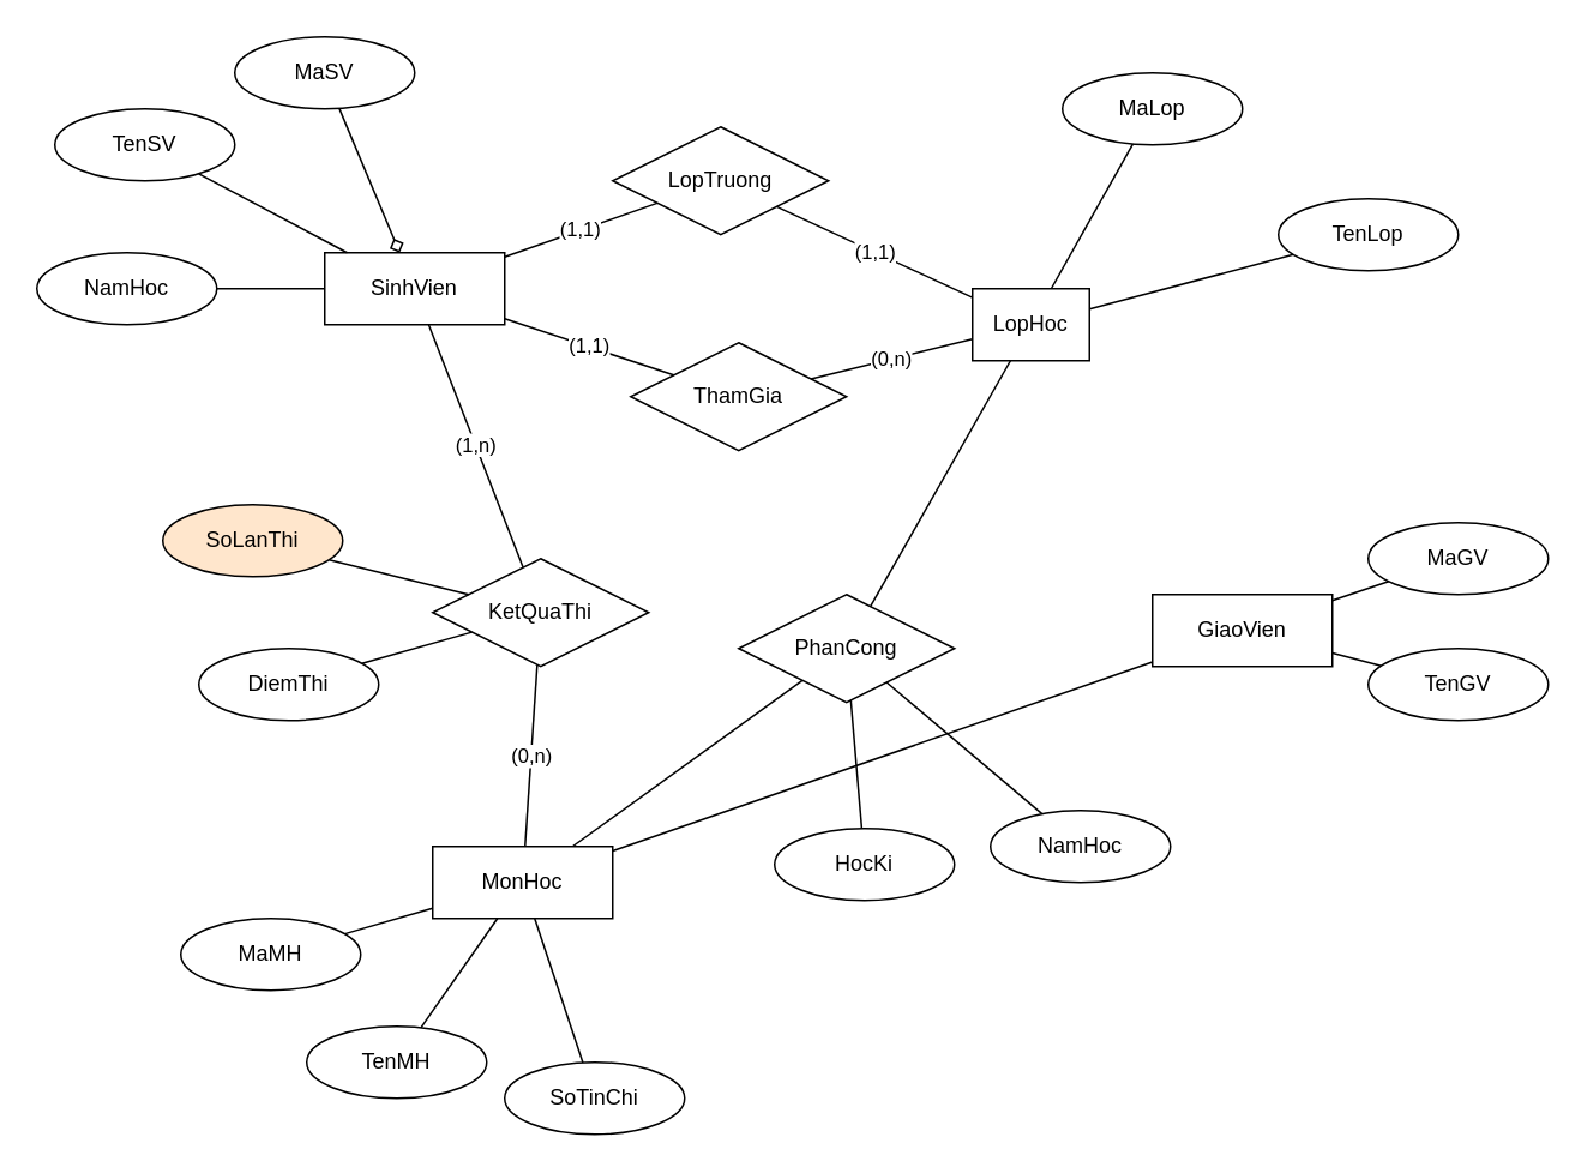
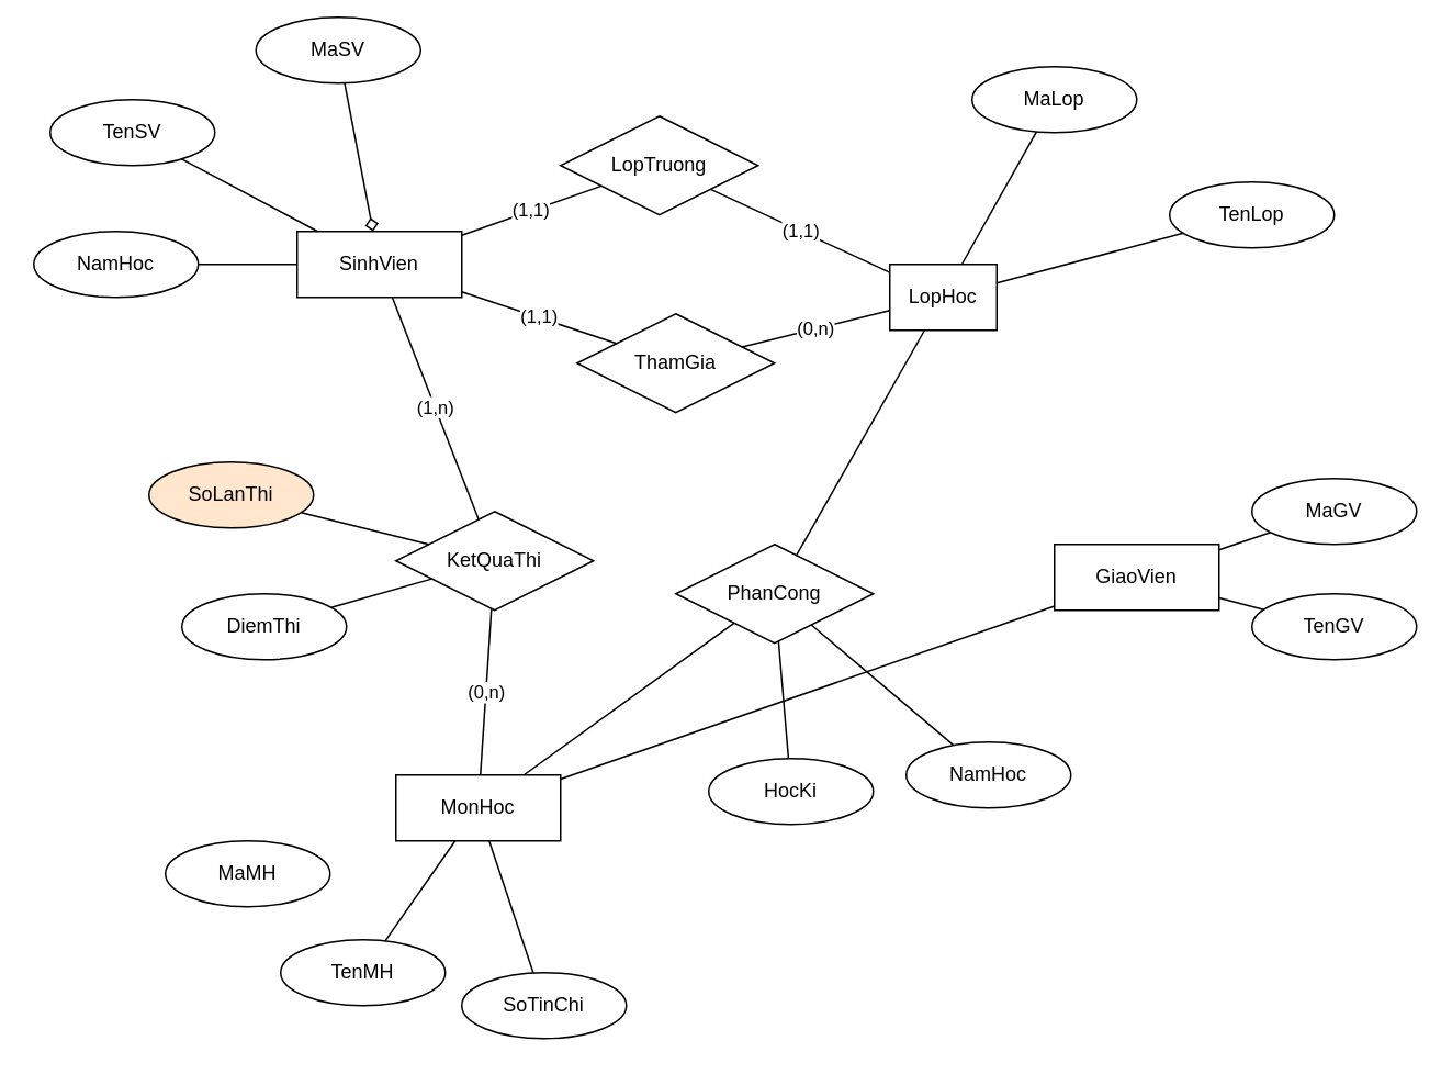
- <mxCell id="23" value="MaSV" style="ellipse;whiteSpace=wrap;html=1;align=center;" vertex="1" parent="1"><mxGeometry x="130" y="20" width="100" height="40" as="geometry" /></mxCell>
+ <mxCell id="23" value="MaSV" style="ellipse;whiteSpace=wrap;html=1;align=center;" vertex="1" parent="1"><mxGeometry x="155" y="10" width="100" height="40" as="geometry" /></mxCell>
- <mxCell id="36" style="edgeStyle=none;rounded=0;orthogonalLoop=1;jettySize=auto;html=1;endArrow=none;endFill=0;" edge="1" parent="1" source="37" target="7"><mxGeometry relative="1" as="geometry" /></mxCell>
